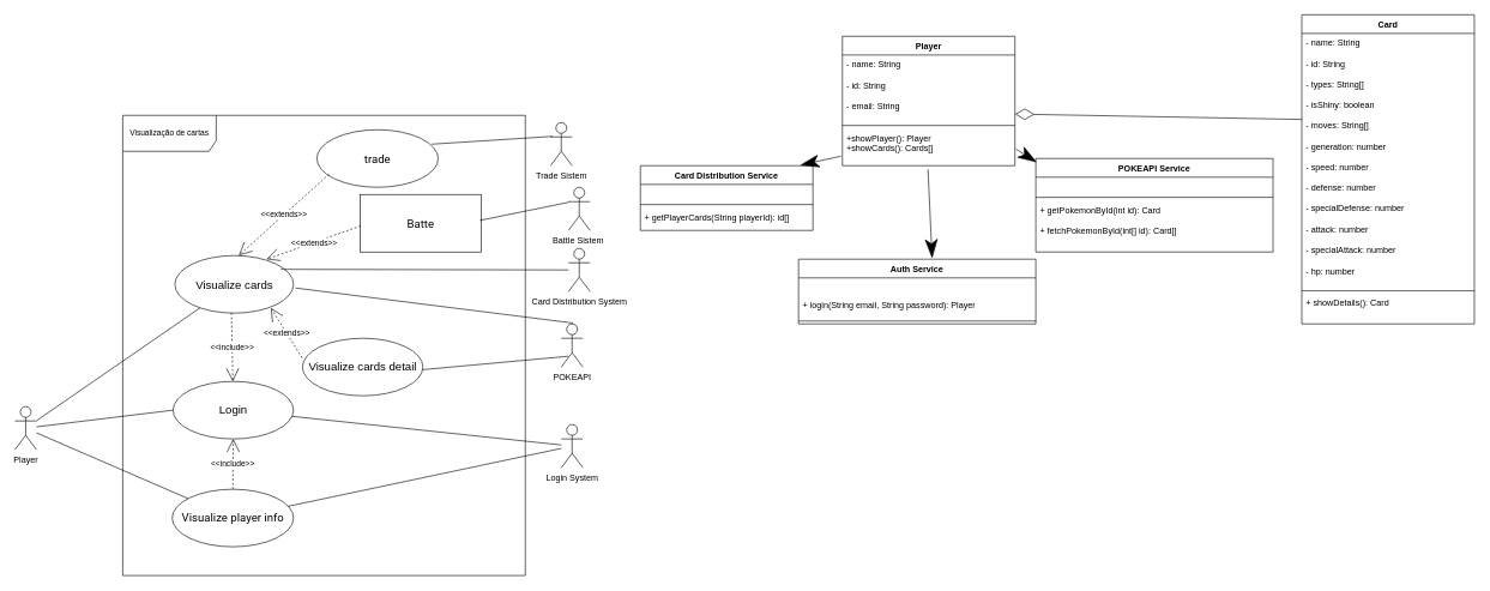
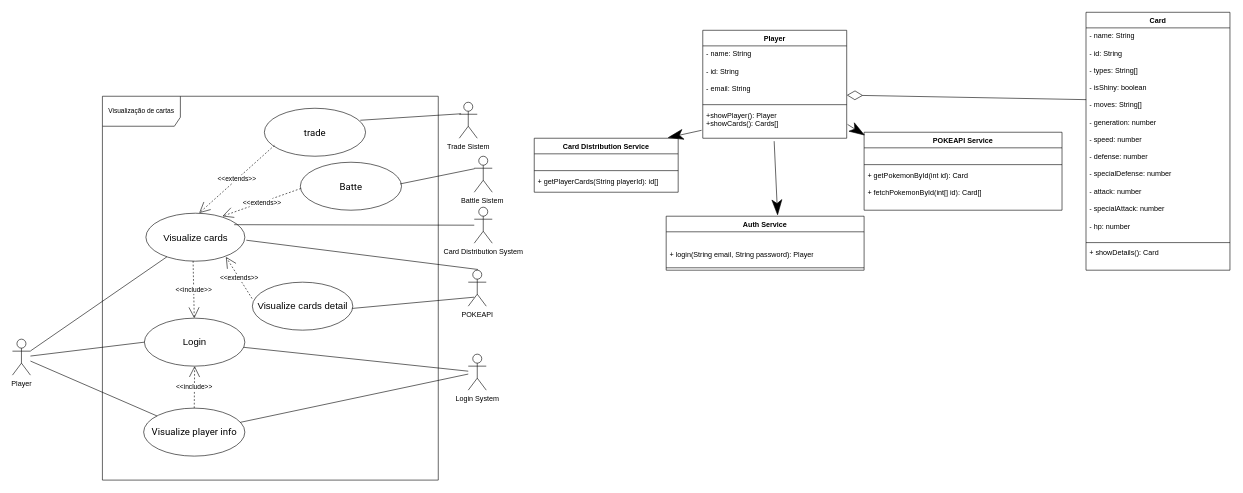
- <mxCell id="31" value="&lt;div style=&quot;text-align: start;&quot;&gt;&lt;font face=&quot;Roboto, sans-serif&quot;&gt;&lt;span style=&quot;font-size: 16px; white-space-collapse: preserve;&quot;&gt;Batte&lt;/span&gt;&lt;/font&gt;&lt;/div&gt;" style="whiteSpace=wrap;html=1;rounded=0;" vertex="1" parent="1"><mxGeometry x="500" y="270" width="168.75" height="80" as="geometry" /></mxCell>
+ <mxCell id="31" value="&lt;div style=&quot;text-align: start;&quot;&gt;&lt;font face=&quot;Roboto, sans-serif&quot;&gt;&lt;span style=&quot;font-size: 16px; white-space-collapse: preserve;&quot;&gt;Batte&lt;/span&gt;&lt;/font&gt;&lt;/div&gt;" style="ellipse;whiteSpace=wrap;html=1;" vertex="1" parent="1"><mxGeometry x="500" y="270" width="168.75" height="80" as="geometry" /></mxCell>
